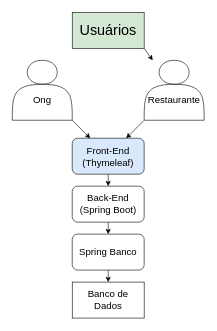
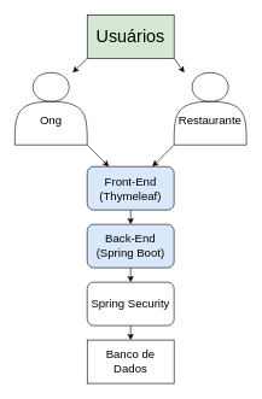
+ <mxCell id="9" value="" style="endArrow=classic;html=1;rounded=0;exitX=0;exitY=1;exitDx=0;exitDy=0;" edge="1" parent="1" source="2" target="3"><mxGeometry width="50" height="50" relative="1" as="geometry"><mxPoint x="190" y="300" as="sourcePoint" /><mxPoint x="340" y="260" as="targetPoint" /><Array as="points"><mxPoint x="100" y="100" /></Array></mxGeometry></mxCell>
- <mxCell id="6" value="&lt;font style=&quot;font-size: 16px;&quot;&gt;Back-End (Spring Boot)&lt;/font&gt;" style="rounded=1;whiteSpace=wrap;html=1;" vertex="1" parent="1"><mxGeometry x="120" y="310" width="120" height="60" as="geometry" /></mxCell>
+ <mxCell id="6" value="&lt;font style=&quot;font-size: 16px;&quot;&gt;Back-End (Spring Boot)&lt;/font&gt;" style="rounded=1;whiteSpace=wrap;html=1;fillColor=#dae8fc;" vertex="1" parent="1"><mxGeometry x="120" y="310" width="120" height="60" as="geometry" /></mxCell>
- <mxCell id="7" value="&lt;font style=&quot;font-size: 16px;&quot;&gt;Spring Banco&lt;/font&gt;" style="rounded=1;whiteSpace=wrap;html=1;" vertex="1" parent="1"><mxGeometry x="120" y="390" width="120" height="60" as="geometry" /></mxCell>
+ <mxCell id="7" value="&lt;font style=&quot;font-size: 16px;&quot;&gt;Spring Security&lt;/font&gt;" style="rounded=1;whiteSpace=wrap;html=1;" vertex="1" parent="1"><mxGeometry x="120" y="390" width="120" height="60" as="geometry" /></mxCell>
